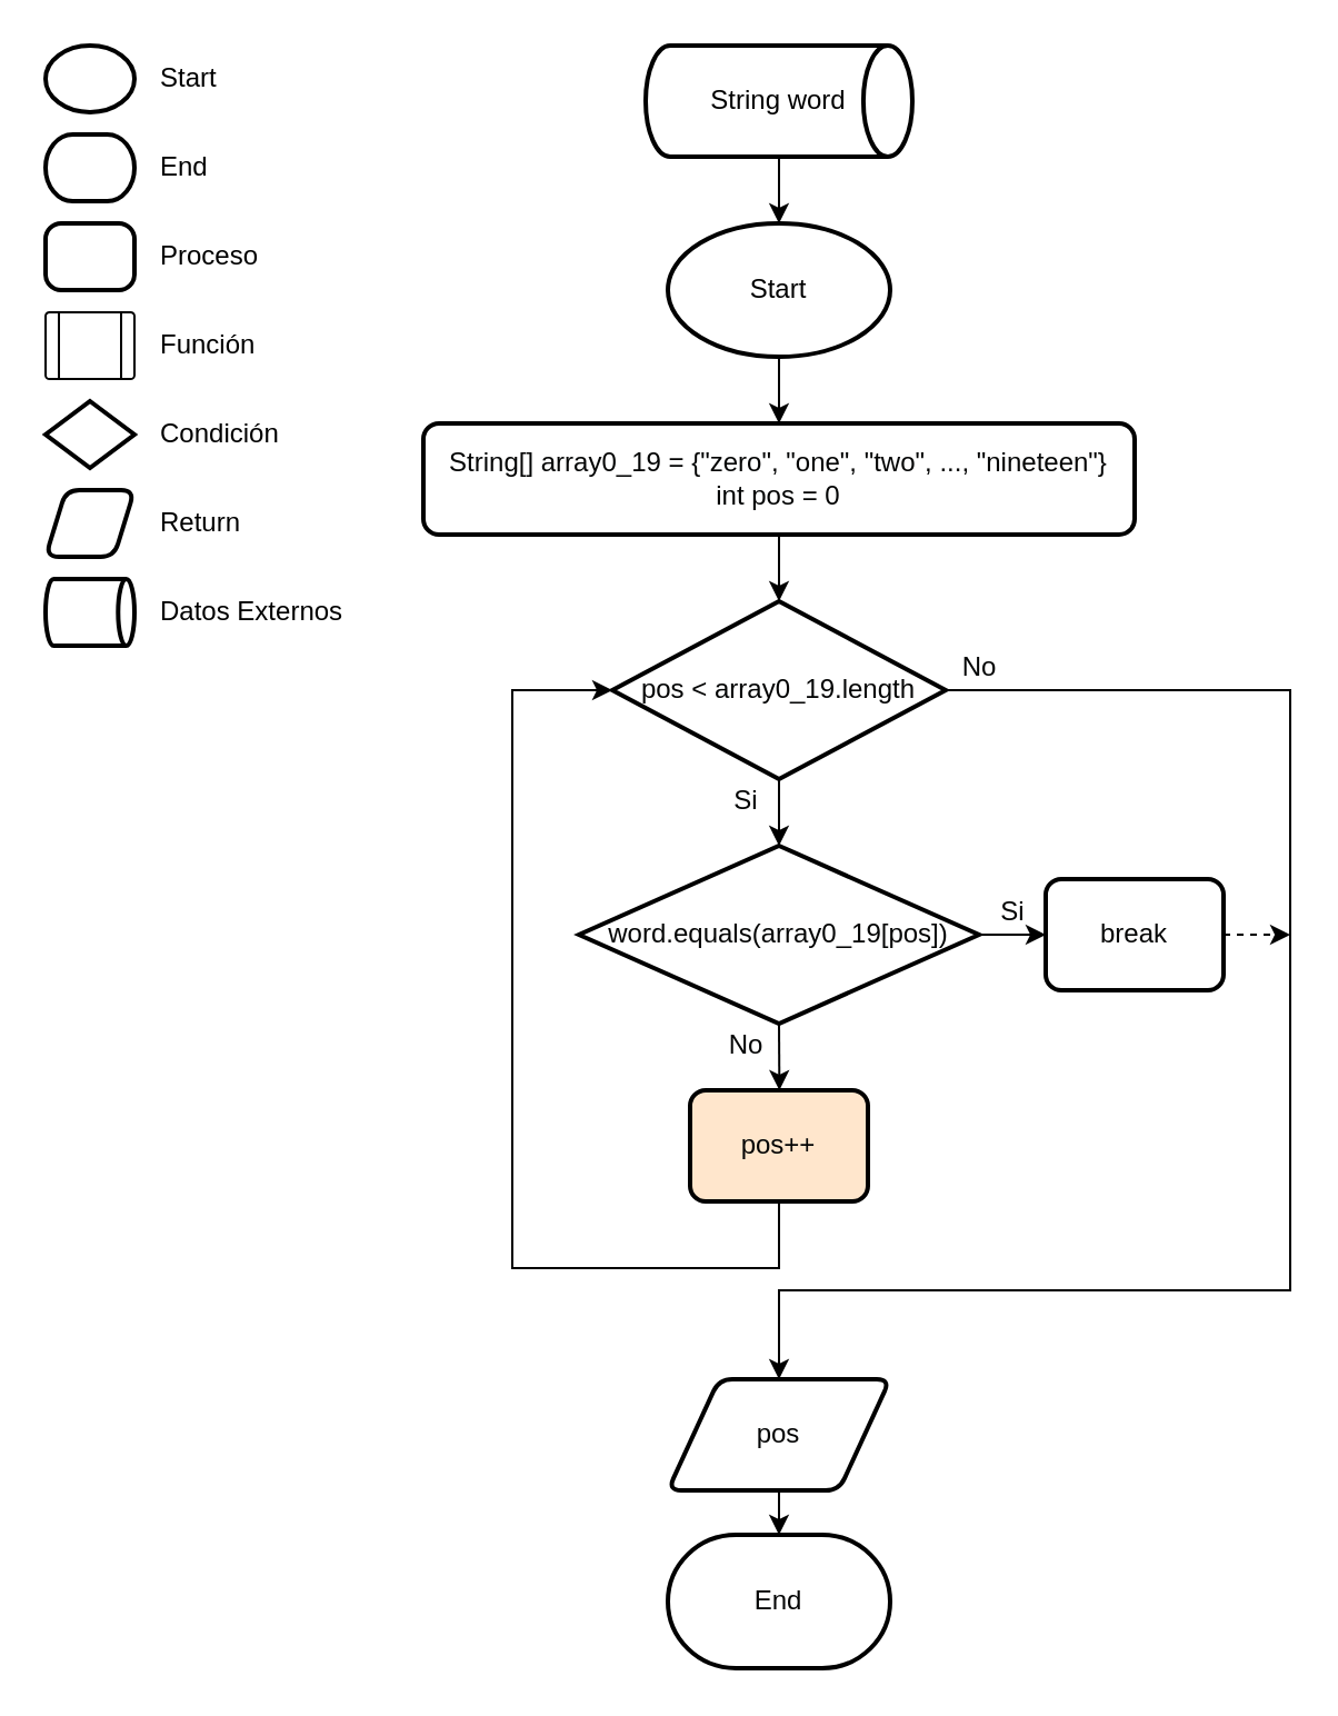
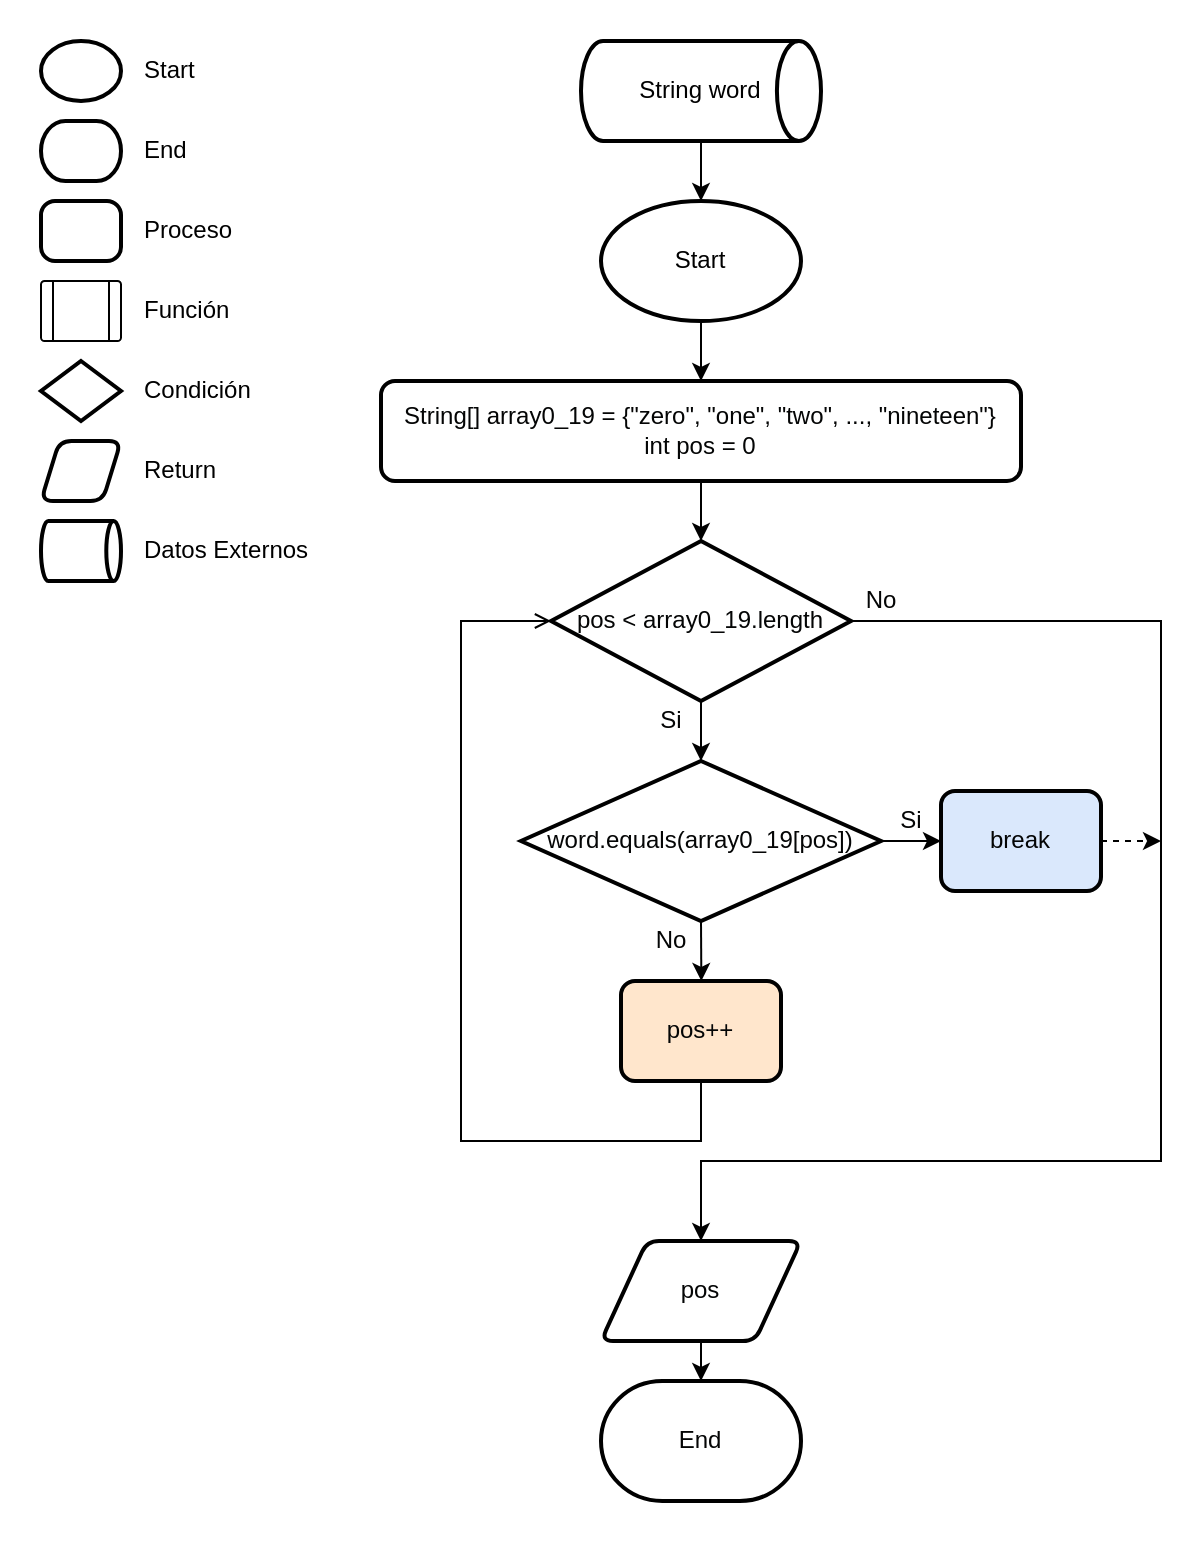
- <mxCell id="32" style="edgeStyle=orthogonalEdgeStyle;rounded=0;orthogonalLoop=1;jettySize=auto;html=1;exitX=0.5;exitY=1;exitDx=0;exitDy=0;entryX=0;entryY=0.5;entryDx=0;entryDy=0;entryPerimeter=0;fontFamily=Helvetica;fontColor=#040505;endArrow=classic;endFill=1;" edge="1" parent="1" source="33" target="24"><mxGeometry relative="1" as="geometry"><Array as="points"><mxPoint x="350" y="570" /><mxPoint x="230" y="570" /><mxPoint x="230" y="310" /></Array></mxGeometry></mxCell>
+ <mxCell id="32" style="edgeStyle=orthogonalEdgeStyle;rounded=0;orthogonalLoop=1;jettySize=auto;html=1;exitX=0.5;exitY=1;exitDx=0;exitDy=0;entryX=0;entryY=0.5;entryDx=0;entryDy=0;entryPerimeter=0;fontFamily=Helvetica;fontColor=#040505;endArrow=open;endFill=1;" edge="1" parent="1" source="33" target="24"><mxGeometry relative="1" as="geometry"><Array as="points"><mxPoint x="350" y="570" /><mxPoint x="230" y="570" /><mxPoint x="230" y="310" /></Array></mxGeometry></mxCell>
- <mxCell id="38" value="break" style="rounded=1;whiteSpace=wrap;html=1;absoluteArcSize=1;arcSize=14;strokeWidth=2;labelBackgroundColor=none;fontFamily=Helvetica;fontColor=#040505;" vertex="1" parent="1"><mxGeometry x="470" y="395" width="80" height="50" as="geometry" /></mxCell>
+ <mxCell id="38" value="break" style="rounded=1;whiteSpace=wrap;html=1;absoluteArcSize=1;arcSize=14;strokeWidth=2;labelBackgroundColor=none;fontFamily=Helvetica;fontColor=#040505;fillColor=#dae8fc;" vertex="1" parent="1"><mxGeometry x="470" y="395" width="80" height="50" as="geometry" /></mxCell>
